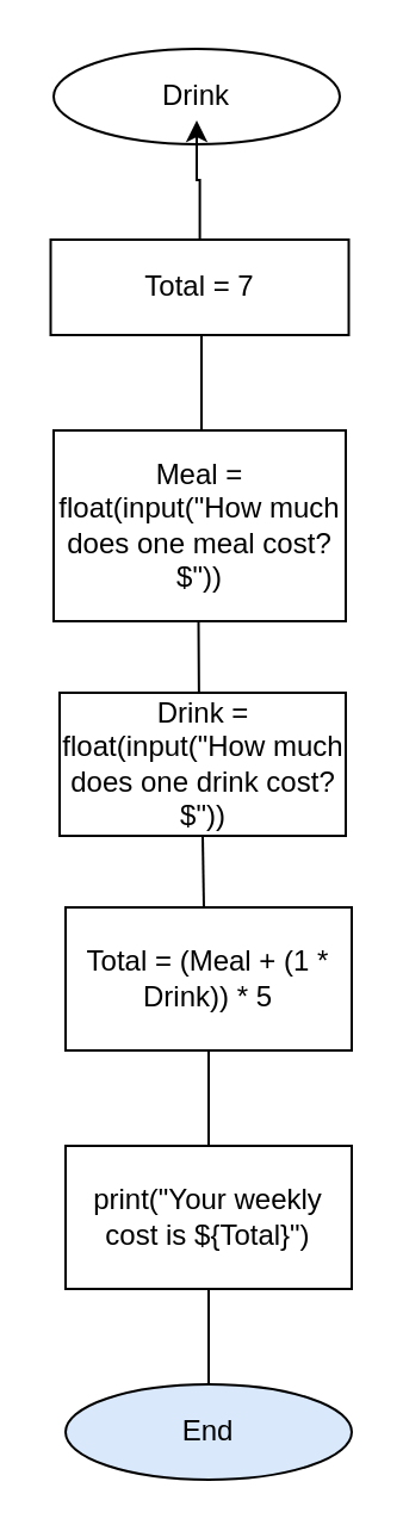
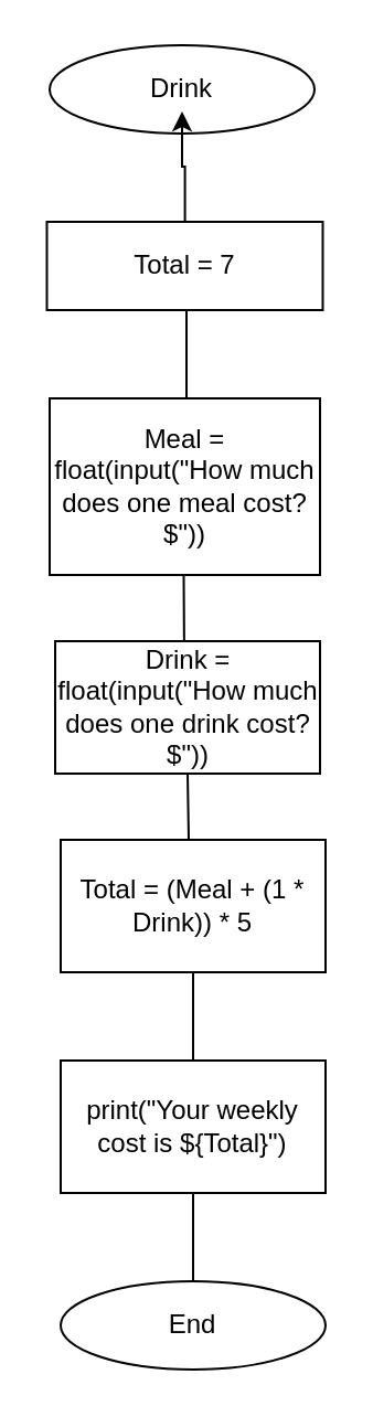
- <mxCell id="14" value="End" style="ellipse;whiteSpace=wrap;html=1;fillColor=#dae8fc;" vertex="1" parent="1"><mxGeometry x="27" y="580" width="120" height="40" as="geometry" /></mxCell>
+ <mxCell id="14" value="End" style="ellipse;whiteSpace=wrap;html=1;" vertex="1" parent="1"><mxGeometry x="27" y="580" width="120" height="40" as="geometry" /></mxCell>
